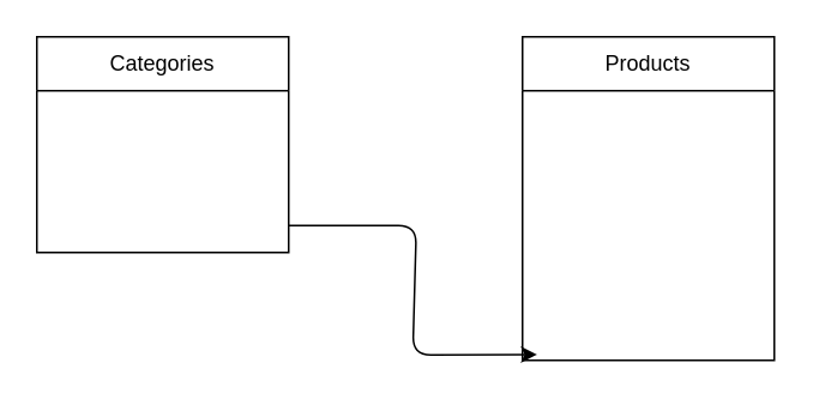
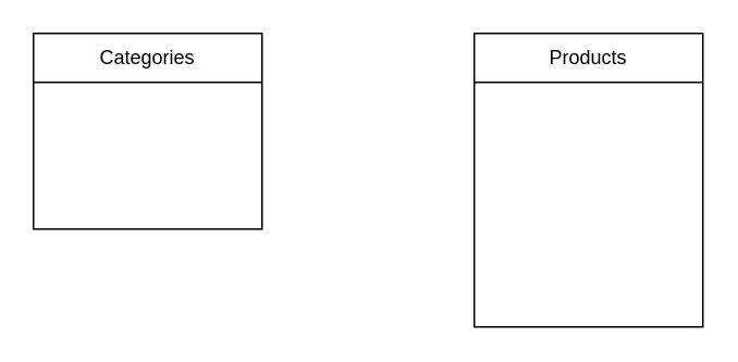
- <mxCell id="12" style="edgeStyle=none;html=1;entryX=0.058;entryY=0.893;entryDx=0;entryDy=0;entryPerimeter=0;fontColor=#FFFFFF;labelBackgroundColor=#FFFFFF;exitX=1;exitY=0.5;exitDx=0;exitDy=0;" edge="1" parent="1" source="5" target="11"><mxGeometry relative="1" as="geometry"><Array as="points"><mxPoint x="231" y="125" /><mxPoint x="229" y="197" /></Array></mxGeometry></mxCell>
